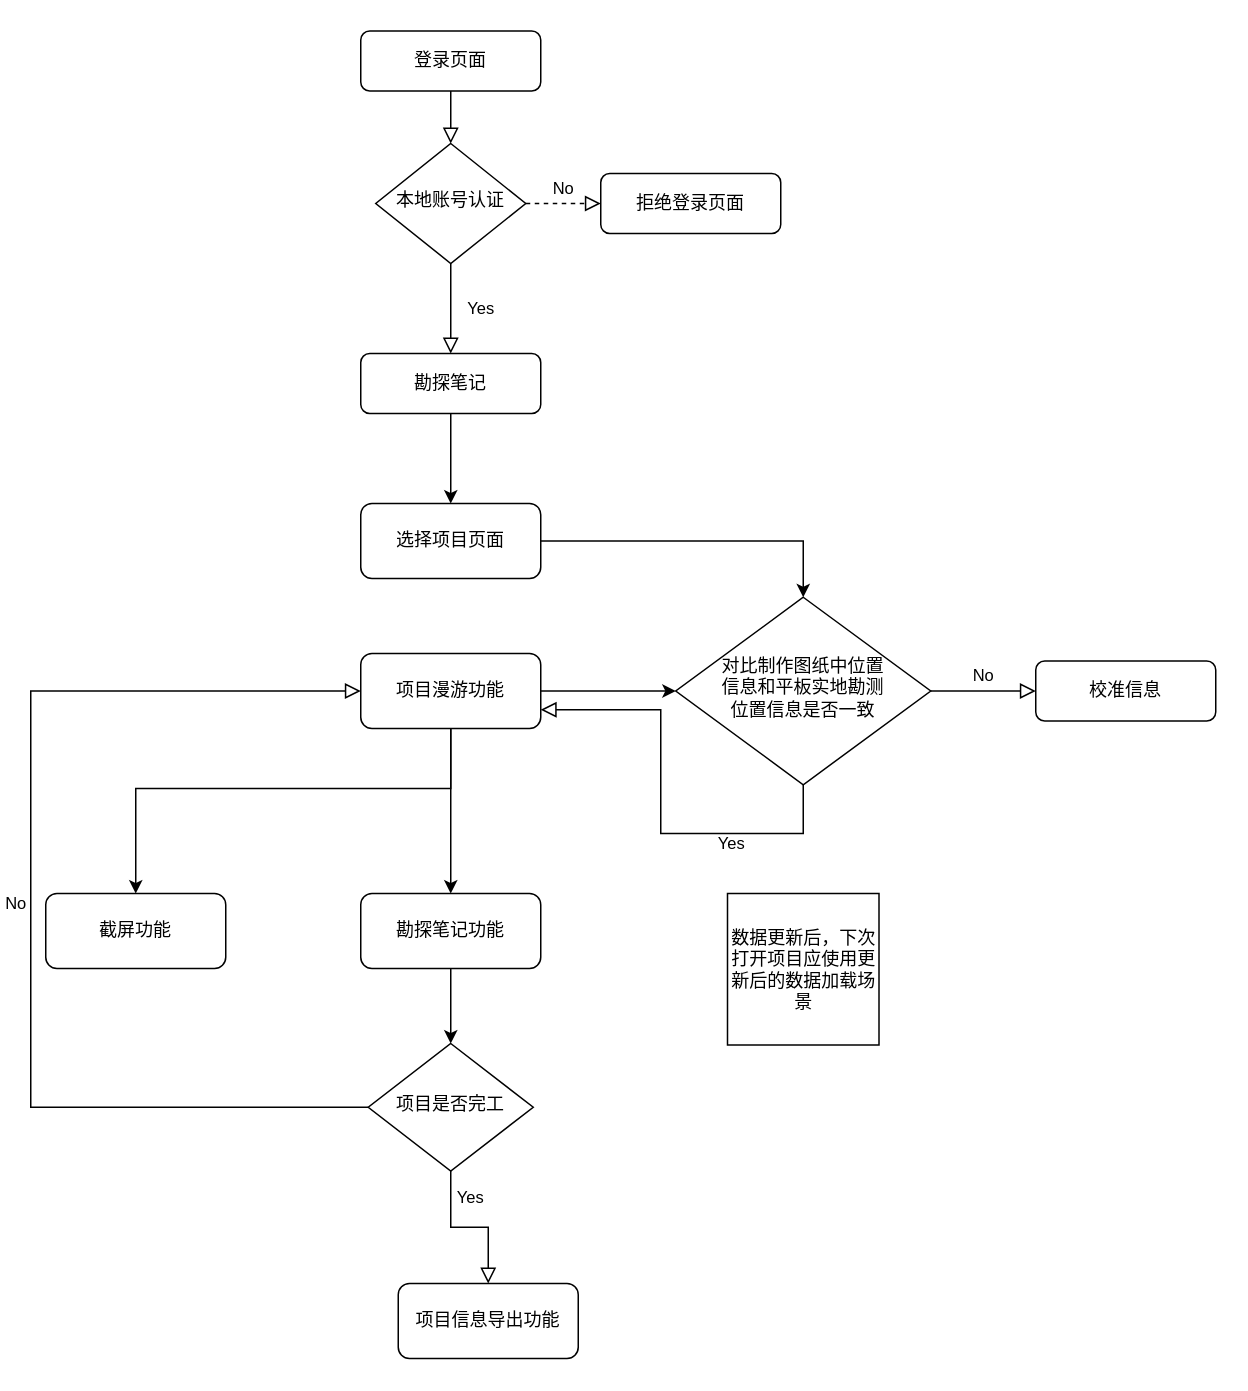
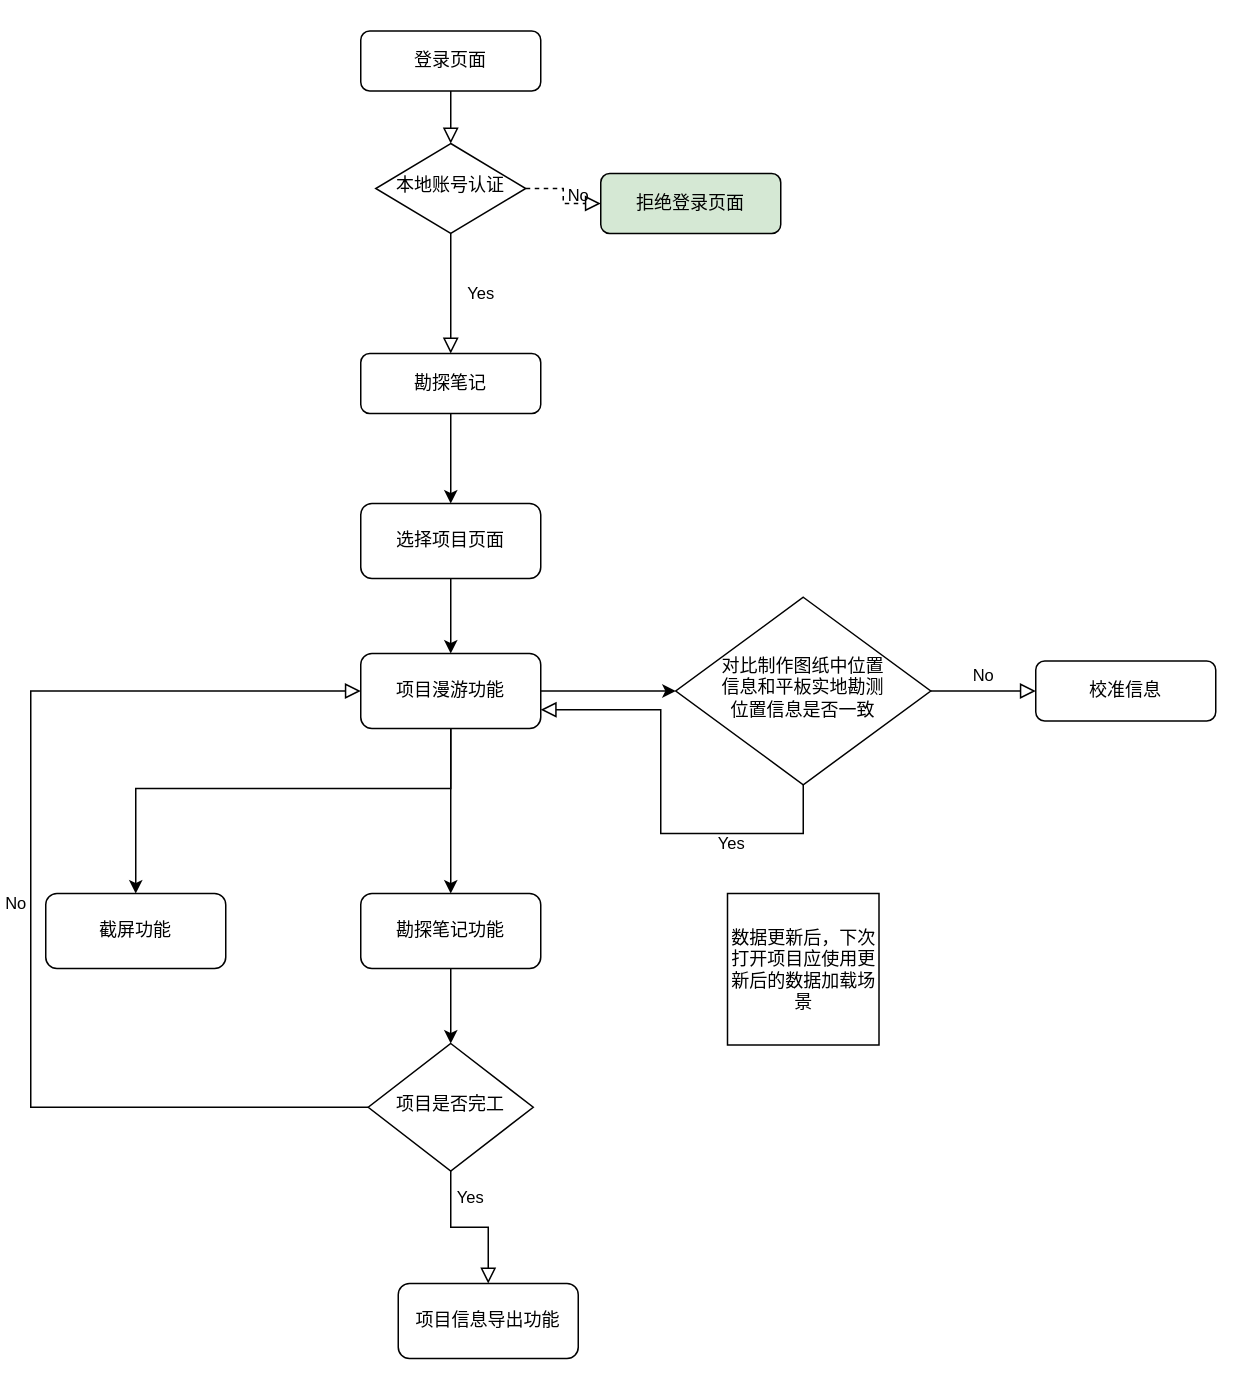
- <mxCell id="6" value="本地账号认证" style="rhombus;whiteSpace=wrap;html=1;shadow=0;fontFamily=Helvetica;fontSize=12;align=center;strokeWidth=1;spacing=6;spacingTop=-4;" parent="1" vertex="1"><mxGeometry x="250" y="95" width="100" height="80" as="geometry" /></mxCell>
+ <mxCell id="6" value="本地账号认证" style="rhombus;whiteSpace=wrap;html=1;shadow=0;fontFamily=Helvetica;fontSize=12;align=center;strokeWidth=1;spacing=6;spacingTop=-4;" parent="1" vertex="1"><mxGeometry x="250" y="95" width="100" height="60" as="geometry" /></mxCell>
- <mxCell id="7" value="拒绝登录页面" style="rounded=1;whiteSpace=wrap;html=1;fontSize=12;glass=0;strokeWidth=1;shadow=0;" parent="1" vertex="1"><mxGeometry x="400" y="115" width="120" height="40" as="geometry" /></mxCell>
+ <mxCell id="7" value="拒绝登录页面" style="rounded=1;whiteSpace=wrap;html=1;fontSize=12;glass=0;strokeWidth=1;shadow=0;fillColor=#d5e8d4;" parent="1" vertex="1"><mxGeometry x="400" y="115" width="120" height="40" as="geometry" /></mxCell>
- <mxCell id="10" value="" style="edgeStyle=orthogonalEdgeStyle;rounded=0;orthogonalLoop=1;jettySize=auto;html=1;" edge="1" parent="1" source="11" target="16"><mxGeometry relative="1" as="geometry" /></mxCell>
+ <mxCell id="10" value="" style="edgeStyle=orthogonalEdgeStyle;rounded=0;orthogonalLoop=1;jettySize=auto;html=1;" edge="1" parent="1" source="11" target="15"><mxGeometry relative="1" as="geometry" /></mxCell>
